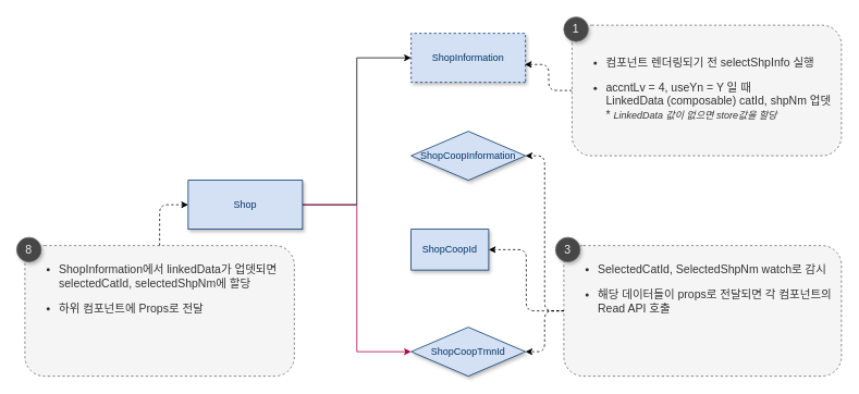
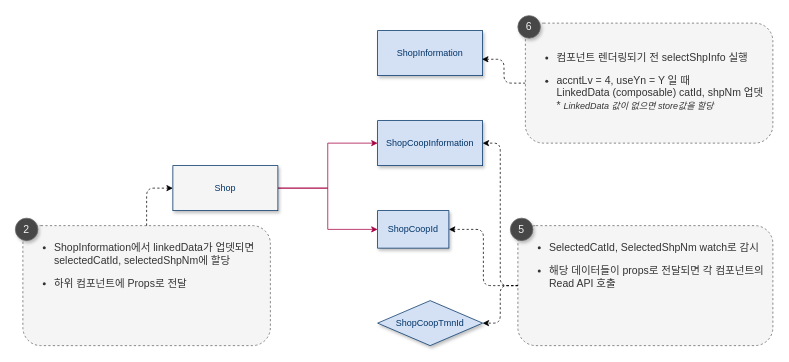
- <mxCell id="14" value="1" style="ellipse;whiteSpace=wrap;html=1;shadow=1;strokeColor=#666666;fontFamily=Helvetica;fontSize=14;fontColor=#F2F2F2;fillColor=#474747;" vertex="1" parent="12"><mxGeometry width="30" height="30" as="geometry" /></mxCell>
+ <mxCell id="14" value="6" style="ellipse;whiteSpace=wrap;html=1;shadow=1;strokeColor=#666666;fontFamily=Helvetica;fontSize=14;fontColor=#F2F2F2;fillColor=#474747;" vertex="1" parent="12"><mxGeometry width="30" height="30" as="geometry" /></mxCell>
- <mxCell id="3" value="ShopInformation" style="rounded=0;whiteSpace=wrap;html=1;fillColor=#D4E1F5;strokeColor=#003366;align=center;verticalAlign=middle;fontColor=#003366;shadow=1;flipH=1;flipV=1;dashed=1;" vertex="1" parent="2"><mxGeometry x="483" y="20" width="140" height="60" as="geometry" /></mxCell>
+ <mxCell id="3" value="ShopInformation" style="rounded=0;whiteSpace=wrap;html=1;fillColor=#D4E1F5;strokeColor=#003366;align=center;verticalAlign=middle;fontColor=#003366;shadow=1;flipH=1;flipV=1;" vertex="1" parent="2"><mxGeometry x="483" y="20" width="140" height="60" as="geometry" /></mxCell>
- <mxCell id="7" style="edgeStyle=orthogonalEdgeStyle;rounded=0;orthogonalLoop=1;jettySize=auto;html=1;exitX=1;exitY=0.5;exitDx=0;exitDy=0;entryX=0;entryY=0.5;entryDx=0;entryDy=0;fontFamily=Helvetica;fontSize=12;fontColor=#003366;" edge="1" parent="2" source="10" target="3"><mxGeometry relative="1" as="geometry" /></mxCell>
- <mxCell id="4" value="ShopCoopInformation" style="rhombus;whiteSpace=wrap;html=1;fillColor=#D4E1F5;strokeColor=#003366;fontColor=#003366;shadow=1;flipH=1;flipV=1;" vertex="1" parent="2"><mxGeometry x="483" y="140" width="140" height="60" as="geometry" /></mxCell>
+ <mxCell id="4" value="ShopCoopInformation" style="rounded=0;whiteSpace=wrap;html=1;fillColor=#D4E1F5;strokeColor=#003366;fontColor=#003366;shadow=1;flipH=1;flipV=1;" vertex="1" parent="2"><mxGeometry x="483" y="140" width="140" height="60" as="geometry" /></mxCell>
- <mxCell id="10" value="Shop" style="rounded=0;whiteSpace=wrap;html=1;fillColor=#D4E1F5;strokeColor=#003366;fontColor=#003366;shadow=1;" vertex="1" parent="2"><mxGeometry x="210" y="200" width="140" height="60" as="geometry" /></mxCell>
+ <mxCell id="10" value="Shop" style="rounded=0;whiteSpace=wrap;html=1;fillColor=#f5f5f5;strokeColor=#003366;fontColor=#003366;shadow=1;" vertex="1" parent="2"><mxGeometry x="210" y="200" width="140" height="60" as="geometry" /></mxCell>
- <mxCell id="17" value="8" style="ellipse;whiteSpace=wrap;html=1;shadow=1;strokeColor=#666666;fontFamily=Helvetica;fontSize=14;fontColor=#F2F2F2;fillColor=#474747;" vertex="1" parent="15"><mxGeometry width="30" height="30" as="geometry" /></mxCell>
+ <mxCell id="17" value="2" style="ellipse;whiteSpace=wrap;html=1;shadow=1;strokeColor=#666666;fontFamily=Helvetica;fontSize=14;fontColor=#F2F2F2;fillColor=#474747;" vertex="1" parent="15"><mxGeometry width="30" height="30" as="geometry" /></mxCell>
+ <mxCell id="8" style="edgeStyle=orthogonalEdgeStyle;rounded=0;orthogonalLoop=1;jettySize=auto;html=1;exitX=1;exitY=0.5;exitDx=0;exitDy=0;fontFamily=Helvetica;fontSize=12;fontColor=#003366;fillColor=#d80073;strokeColor=#A50040;" edge="1" parent="2" source="10" target="5"><mxGeometry relative="1" as="geometry" /></mxCell>
- <mxCell id="21" value="3" style="ellipse;whiteSpace=wrap;html=1;shadow=1;strokeColor=#666666;fontFamily=Helvetica;fontSize=14;fontColor=#F2F2F2;fillColor=#474747;" vertex="1" parent="19"><mxGeometry width="30" height="30" as="geometry" /></mxCell>
+ <mxCell id="21" value="5" style="ellipse;whiteSpace=wrap;html=1;shadow=1;strokeColor=#666666;fontFamily=Helvetica;fontSize=14;fontColor=#F2F2F2;fillColor=#474747;" vertex="1" parent="19"><mxGeometry width="30" height="30" as="geometry" /></mxCell>
- <mxCell id="9" style="edgeStyle=orthogonalEdgeStyle;rounded=0;orthogonalLoop=1;jettySize=auto;html=1;exitX=1;exitY=0.5;exitDx=0;exitDy=0;entryX=0;entryY=0.5;entryDx=0;entryDy=0;fontFamily=Helvetica;fontSize=12;fontColor=#003366;fillColor=#d80073;strokeColor=#A50040;" edge="1" parent="2" source="10" target="6"><mxGeometry relative="1" as="geometry" /></mxCell>
+ <mxCell id="9" style="edgeStyle=orthogonalEdgeStyle;rounded=0;orthogonalLoop=1;jettySize=auto;html=1;exitX=1;exitY=0.5;exitDx=0;exitDy=0;fontFamily=Helvetica;fontSize=12;fontColor=#003366;fillColor=#d80073;strokeColor=#A50040;" edge="1" parent="2" source="10" target="4"><mxGeometry relative="1" as="geometry" /></mxCell>
